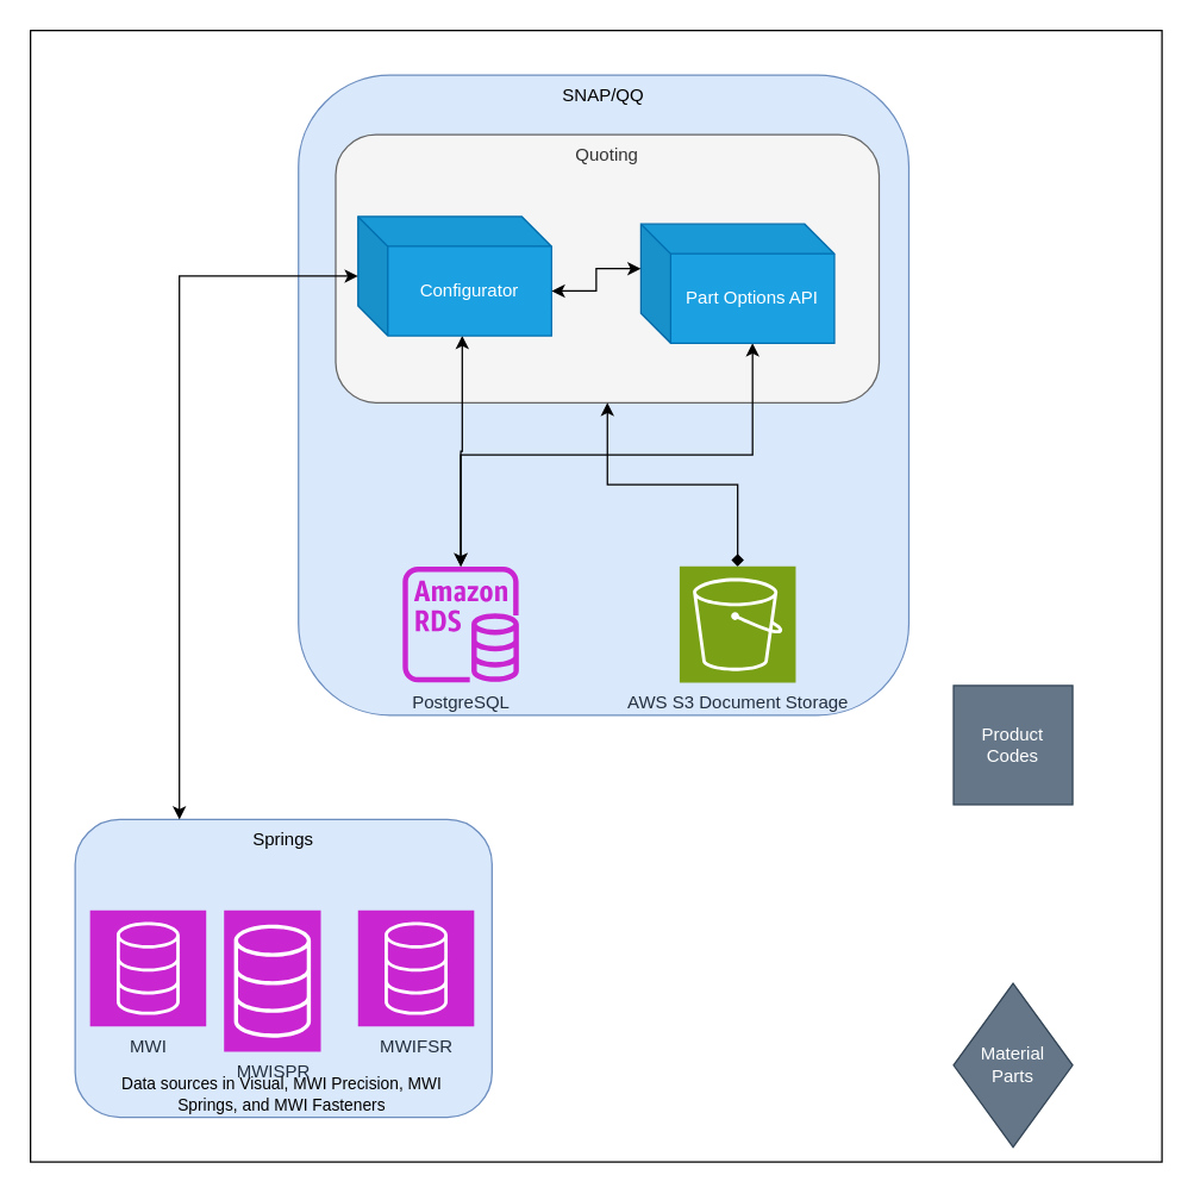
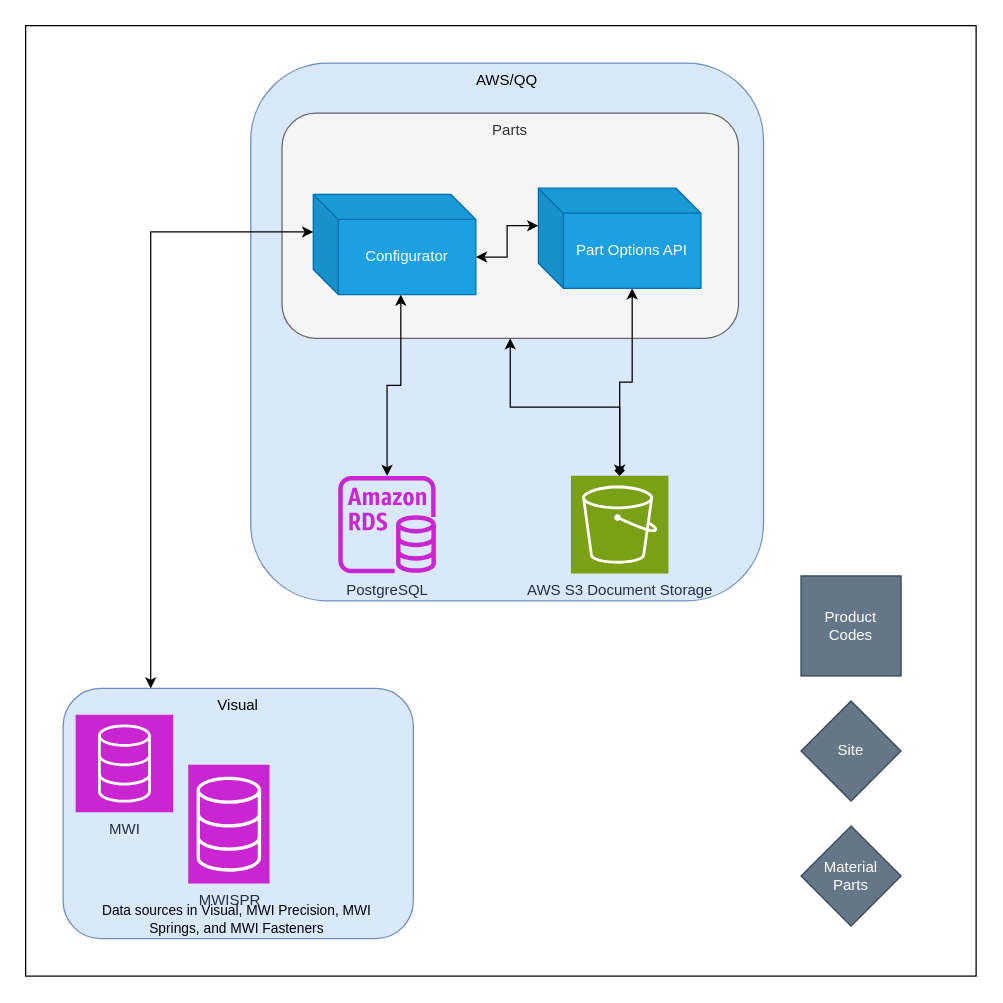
- <mxCell id="10" value="SNAP/QQ" style="rounded=1;whiteSpace=wrap;html=1;fillColor=#dae8fc;strokeColor=#6c8ebf;verticalAlign=top;" vertex="1" parent="9"><mxGeometry width="410" height="430" as="geometry" /></mxCell>
+ <mxCell id="10" value="AWS/QQ" style="rounded=1;whiteSpace=wrap;html=1;fillColor=#dae8fc;strokeColor=#6c8ebf;verticalAlign=top;" vertex="1" parent="9"><mxGeometry width="410" height="430" as="geometry" /></mxCell>
- <mxCell id="11" value="Quoting" style="rounded=1;whiteSpace=wrap;html=1;verticalAlign=top;fillColor=#f5f5f5;strokeColor=#666666;fontColor=#333333;" vertex="1" parent="9"><mxGeometry x="25" y="40" width="365" height="180" as="geometry" /></mxCell>
+ <mxCell id="11" value="Parts" style="rounded=1;whiteSpace=wrap;html=1;verticalAlign=top;fillColor=#f5f5f5;strokeColor=#666666;fontColor=#333333;" vertex="1" parent="9"><mxGeometry x="25" y="40" width="365" height="180" as="geometry" /></mxCell>
- <mxCell id="13" value="Configurator" style="shape=cube;whiteSpace=wrap;html=1;boundedLbl=1;backgroundOutline=1;darkOpacity=0.05;darkOpacity2=0.1;fillColor=#1ba1e2;strokeColor=#006EAF;fontColor=#ffffff;" vertex="1" parent="9"><mxGeometry x="40" y="95" width="130" height="80" as="geometry" /></mxCell>
+ <mxCell id="13" value="Configurator" style="shape=cube;whiteSpace=wrap;html=1;boundedLbl=1;backgroundOutline=1;darkOpacity=0.05;darkOpacity2=0.1;fillColor=#1ba1e2;strokeColor=#006EAF;fontColor=#ffffff;" vertex="1" parent="9"><mxGeometry x="50" y="105" width="130" height="80" as="geometry" /></mxCell>
- <mxCell id="16" style="edgeStyle=orthogonalEdgeStyle;rounded=0;orthogonalLoop=1;jettySize=auto;html=1;exitX=0;exitY=0;exitDx=75;exitDy=80;exitPerimeter=0;startArrow=classic;startFill=1;" edge="1" parent="9" source="17" target="15"><mxGeometry relative="1" as="geometry" /></mxCell>
+ <mxCell id="16" style="edgeStyle=orthogonalEdgeStyle;rounded=0;orthogonalLoop=1;jettySize=auto;html=1;exitX=0;exitY=0;exitDx=75;exitDy=80;exitPerimeter=0;startArrow=classic;startFill=1;" edge="1" parent="9" source="17" target="14"><mxGeometry relative="1" as="geometry" /></mxCell>
- <mxCell id="4" value="Springs" style="rounded=1;whiteSpace=wrap;html=1;fillColor=#dae8fc;strokeColor=#6c8ebf;verticalAlign=top;" vertex="1" parent="3"><mxGeometry width="280" height="200" as="geometry" /></mxCell>
+ <mxCell id="4" value="Visual" style="rounded=1;whiteSpace=wrap;html=1;fillColor=#dae8fc;strokeColor=#6c8ebf;verticalAlign=top;" vertex="1" parent="3"><mxGeometry width="280" height="200" as="geometry" /></mxCell>
+ <mxCell id="21" value="Site" style="rhombus;whiteSpace=wrap;html=1;fillColor=#647687;fontColor=#ffffff;strokeColor=#314354;" vertex="1" parent="1"><mxGeometry x="640" y="560" width="80" height="80" as="geometry" /></mxCell>
- <mxCell id="5" value="MWI" style="sketch=0;points=[[0,0,0],[0.25,0,0],[0.5,0,0],[0.75,0,0],[1,0,0],[0,1,0],[0.25,1,0],[0.5,1,0],[0.75,1,0],[1,1,0],[0,0.25,0],[0,0.5,0],[0,0.75,0],[1,0.25,0],[1,0.5,0],[1,0.75,0]];outlineConnect=0;fontColor=#232F3E;fillColor=#C925D1;strokeColor=#ffffff;dashed=0;verticalLabelPosition=bottom;verticalAlign=top;align=center;html=1;fontSize=12;fontStyle=0;aspect=fixed;shape=mxgraph.aws4.resourceIcon;resIcon=mxgraph.aws4.database;" vertex="1" parent="3"><mxGeometry x="10" y="61" width="78" height="78" as="geometry" /></mxCell>
+ <mxCell id="5" value="MWI" style="sketch=0;points=[[0,0,0],[0.25,0,0],[0.5,0,0],[0.75,0,0],[1,0,0],[0,1,0],[0.25,1,0],[0.5,1,0],[0.75,1,0],[1,1,0],[0,0.25,0],[0,0.5,0],[0,0.75,0],[1,0.25,0],[1,0.5,0],[1,0.75,0]];outlineConnect=0;fontColor=#232F3E;fillColor=#C925D1;strokeColor=#ffffff;dashed=0;verticalLabelPosition=bottom;verticalAlign=top;align=center;html=1;fontSize=12;fontStyle=0;aspect=fixed;shape=mxgraph.aws4.resourceIcon;resIcon=mxgraph.aws4.database;" vertex="1" parent="3"><mxGeometry x="10" y="21" width="78" height="78" as="geometry" /></mxCell>
- <mxCell id="7" value="MWIFSR" style="sketch=0;points=[[0,0,0],[0.25,0,0],[0.5,0,0],[0.75,0,0],[1,0,0],[0,1,0],[0.25,1,0],[0.5,1,0],[0.75,1,0],[1,1,0],[0,0.25,0],[0,0.5,0],[0,0.75,0],[1,0.25,0],[1,0.5,0],[1,0.75,0]];outlineConnect=0;fontColor=#232F3E;fillColor=#C925D1;strokeColor=#ffffff;dashed=0;verticalLabelPosition=bottom;verticalAlign=top;align=center;html=1;fontSize=12;fontStyle=0;aspect=fixed;shape=mxgraph.aws4.resourceIcon;resIcon=mxgraph.aws4.database;" vertex="1" parent="3"><mxGeometry x="190" y="61" width="78" height="78" as="geometry" /></mxCell>
- <mxCell id="23" value="Material&lt;div&gt;Parts&lt;/div&gt;" style="rhombus;whiteSpace=wrap;html=1;fillColor=#647687;fontColor=#ffffff;strokeColor=#314354;" vertex="1" parent="1"><mxGeometry x="640" y="660" width="80" height="110" as="geometry" /></mxCell>
+ <mxCell id="23" value="Material&lt;div&gt;Parts&lt;/div&gt;" style="rhombus;whiteSpace=wrap;html=1;fillColor=#647687;fontColor=#ffffff;strokeColor=#314354;" vertex="1" parent="1"><mxGeometry x="640" y="660" width="80" height="80" as="geometry" /></mxCell>
